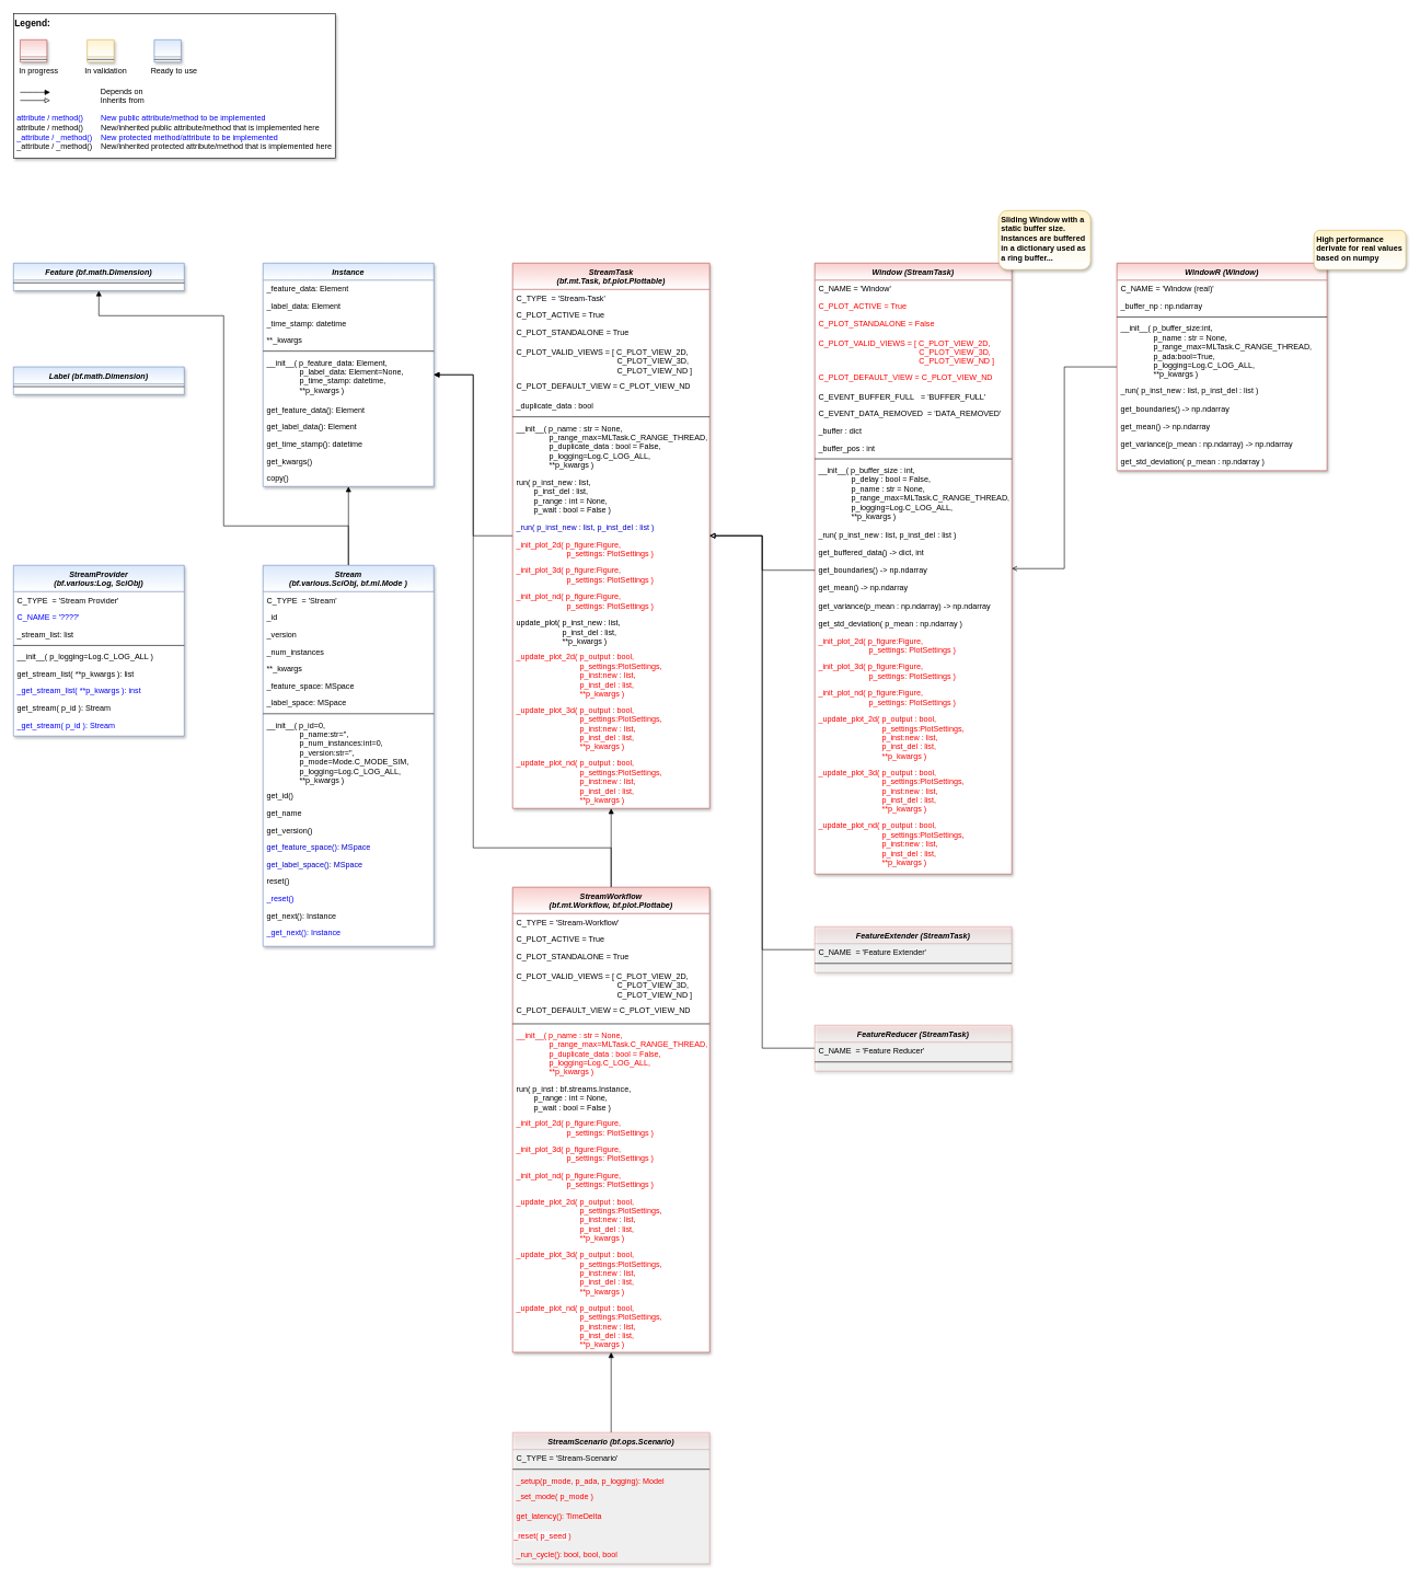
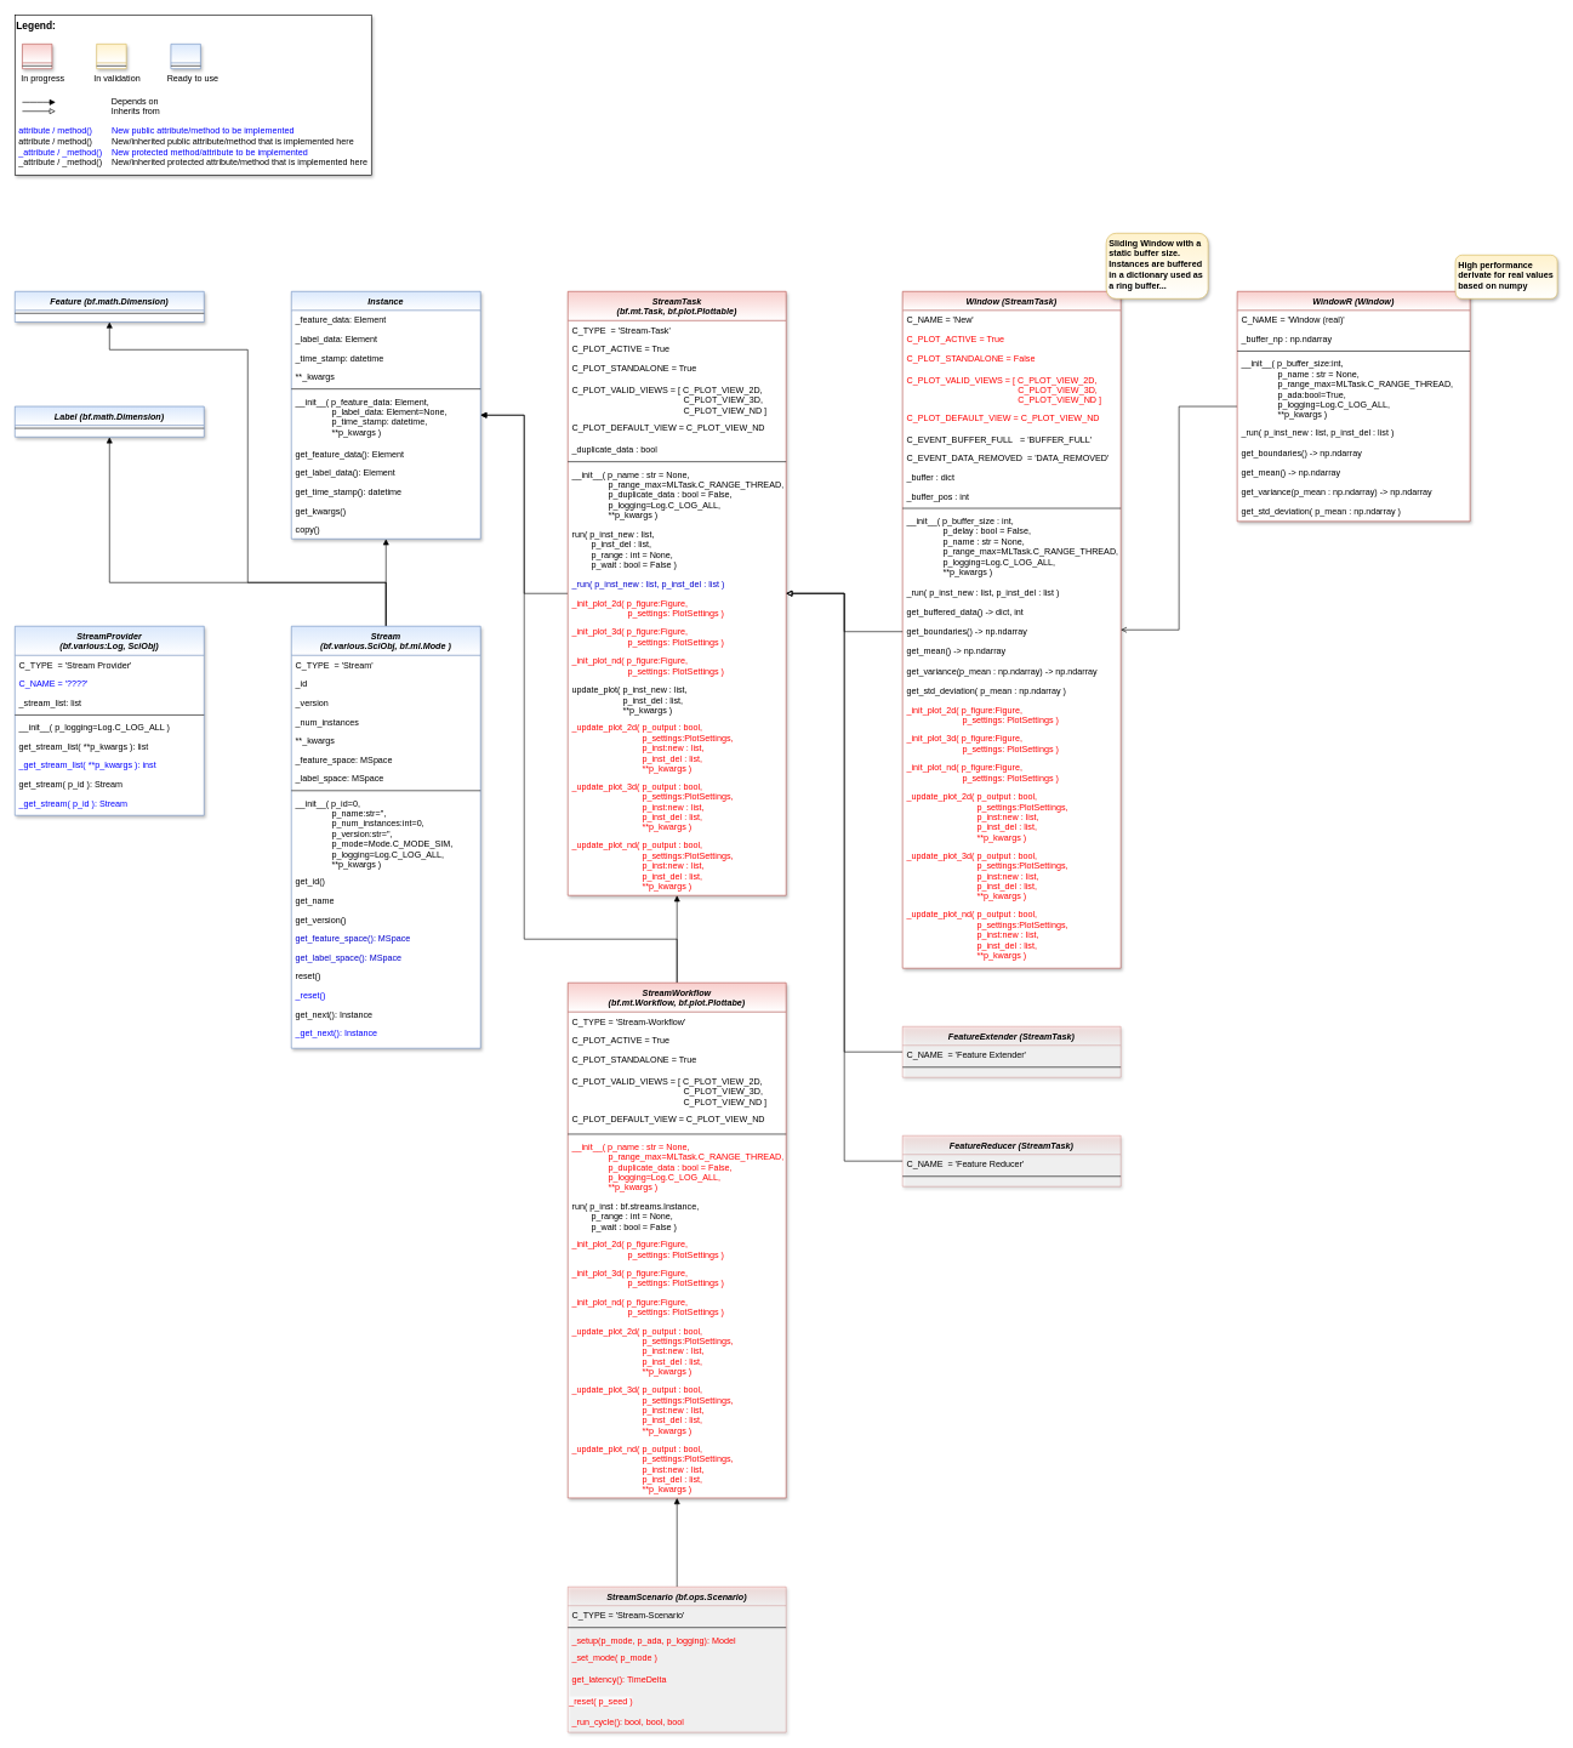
- <mxCell id="106" value="C_NAME = 'Window'" style="text;align=left;verticalAlign=top;spacingLeft=4;spacingRight=4;overflow=hidden;rotatable=0;points=[[0,0.5],[1,0.5]];portConstraint=eastwest;fontColor=default;" vertex="1" parent="105"><mxGeometry y="26" width="300" height="26" as="geometry" /></mxCell>
+ <mxCell id="106" value="C_NAME = 'New'" style="text;align=left;verticalAlign=top;spacingLeft=4;spacingRight=4;overflow=hidden;rotatable=0;points=[[0,0.5],[1,0.5]];portConstraint=eastwest;fontColor=default;" vertex="1" parent="105"><mxGeometry y="26" width="300" height="26" as="geometry" /></mxCell>
+ <mxCell id="13" style="edgeStyle=orthogonalEdgeStyle;rounded=0;orthogonalLoop=1;jettySize=auto;html=1;endArrow=block;endFill=1;" parent="1" source="15" target="58" edge="1"><mxGeometry relative="1" as="geometry"><Array as="points"><mxPoint x="530" y="800" /><mxPoint x="150" y="800" /></Array></mxGeometry></mxCell>
